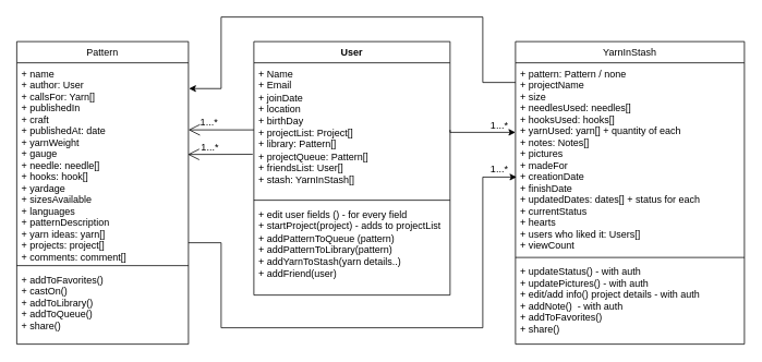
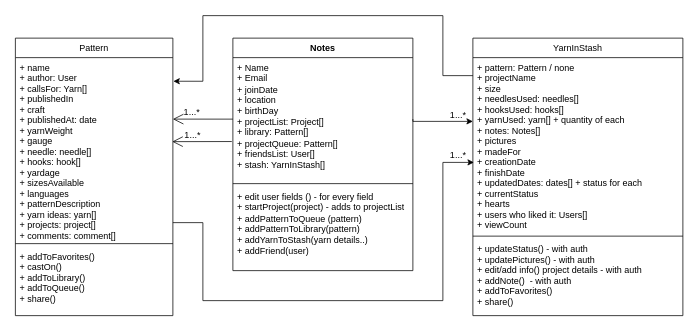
- <mxCell id="11" value="User" style="swimlane;fontStyle=1;align=center;verticalAlign=top;childLayout=stackLayout;horizontal=1;startSize=26;horizontalStack=0;resizeParent=1;resizeParentMax=0;resizeLast=0;collapsible=1;marginBottom=0;whiteSpace=wrap;html=1;" vertex="1" parent="1"><mxGeometry x="310" y="50" width="240" height="310" as="geometry" /></mxCell>
+ <mxCell id="11" value="Notes" style="swimlane;fontStyle=1;align=center;verticalAlign=top;childLayout=stackLayout;horizontal=1;startSize=26;horizontalStack=0;resizeParent=1;resizeParentMax=0;resizeLast=0;collapsible=1;marginBottom=0;whiteSpace=wrap;html=1;" vertex="1" parent="1"><mxGeometry x="310" y="50" width="240" height="310" as="geometry" /></mxCell>
